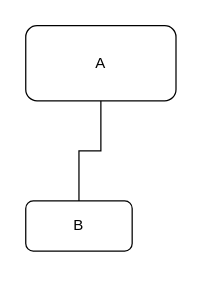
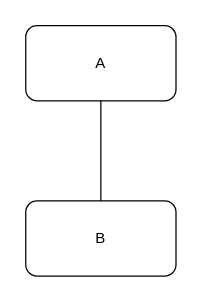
- <mxCell id="4" value="B" style="rounded=1;whiteSpace=wrap;html=1;" vertex="1" parent="1"><mxGeometry x="20" y="160" width="85" height="40" as="geometry" /></mxCell>
+ <mxCell id="4" value="B" style="rounded=1;whiteSpace=wrap;html=1;" vertex="1" parent="1"><mxGeometry x="20" y="160" width="120" height="60" as="geometry" /></mxCell>
